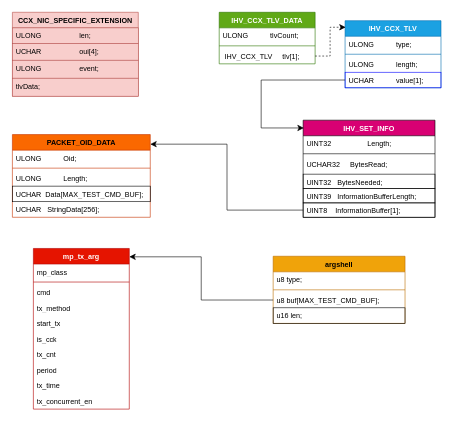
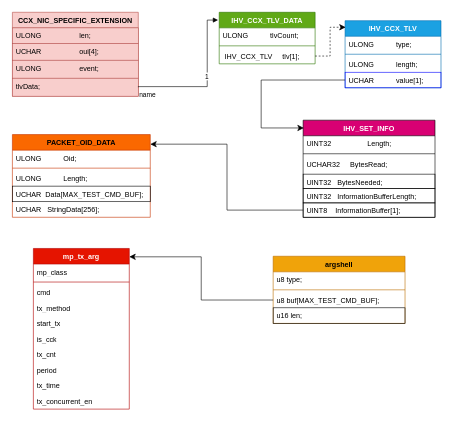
+ <mxCell id="7" value="name" style="endArrow=block;endFill=1;html=1;edgeStyle=orthogonalEdgeStyle;align=left;verticalAlign=top;rounded=0;exitX=1;exitY=0.5;exitDx=0;exitDy=0;entryX=-0.012;entryY=0.151;entryDx=0;entryDy=0;entryPerimeter=0;" parent="1" source="6" target="9" edge="1"><mxGeometry x="-1" relative="1" as="geometry"><mxPoint x="415" y="154" as="sourcePoint" /><mxPoint x="405" y="84" as="targetPoint" /><Array as="points"><mxPoint x="230" y="144" /><mxPoint x="345" y="144" /><mxPoint x="345" y="33" /></Array></mxGeometry></mxCell>
+ <mxCell id="8" value="1" style="edgeLabel;resizable=0;html=1;align=left;verticalAlign=bottom;" parent="7" connectable="0" vertex="1"><mxGeometry x="-1" relative="1" as="geometry"><mxPoint x="110" y="-10" as="offset" /></mxGeometry></mxCell>
- <mxCell id="23" value="UINT39&amp;nbsp;&amp;nbsp; InformationBufferLength;" style="text;strokeColor=default;fillColor=none;align=left;verticalAlign=top;spacingLeft=4;spacingRight=4;overflow=hidden;rotatable=0;points=[[0,0.5],[1,0.5]];portConstraint=eastwest;whiteSpace=wrap;html=1;" parent="18" vertex="1"><mxGeometry y="114" width="220" height="24" as="geometry" /></mxCell>
+ <mxCell id="23" value="UINT32&amp;nbsp;&amp;nbsp; InformationBufferLength;" style="text;strokeColor=default;fillColor=none;align=left;verticalAlign=top;spacingLeft=4;spacingRight=4;overflow=hidden;rotatable=0;points=[[0,0.5],[1,0.5]];portConstraint=eastwest;whiteSpace=wrap;html=1;" parent="18" vertex="1"><mxGeometry y="114" width="220" height="24" as="geometry" /></mxCell>
